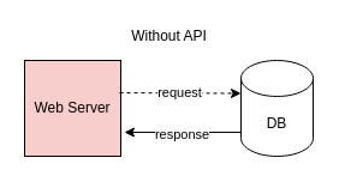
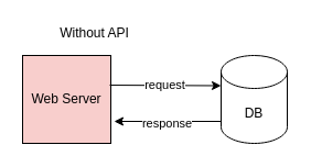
- <mxCell id="7" value="Without API" style="text;html=1;align=center;verticalAlign=middle;resizable=0;points=[];autosize=1;" vertex="1" parent="1"><mxGeometry x="100" y="20" width="80" height="20" as="geometry" /></mxCell>
+ <mxCell id="7" value="Without API" style="text;html=1;align=center;verticalAlign=middle;resizable=0;points=[];autosize=1;" vertex="1" parent="1"><mxGeometry x="45" y="20" width="80" height="20" as="geometry" /></mxCell>
- <mxCell id="4" value="request" style="endArrow=classic;html=1;exitX=0.988;exitY=0.338;exitDx=0;exitDy=0;entryX=0;entryY=0;entryDx=0;entryDy=27.5;entryPerimeter=0;exitPerimeter=0;dashed=1;" edge="1" parent="1" source="2" target="3"><mxGeometry width="50" height="50" relative="1" as="geometry"><mxPoint x="140" y="115" as="sourcePoint" /><mxPoint x="200" y="90" as="targetPoint" /></mxGeometry></mxCell>
+ <mxCell id="4" value="request" style="endArrow=classic;html=1;exitX=0.988;exitY=0.338;exitDx=0;exitDy=0;entryX=0;entryY=0;entryDx=0;entryDy=27.5;entryPerimeter=0;exitPerimeter=0;" edge="1" parent="1" source="2" target="3"><mxGeometry width="50" height="50" relative="1" as="geometry"><mxPoint x="140" y="115" as="sourcePoint" /><mxPoint x="200" y="90" as="targetPoint" /></mxGeometry></mxCell>
